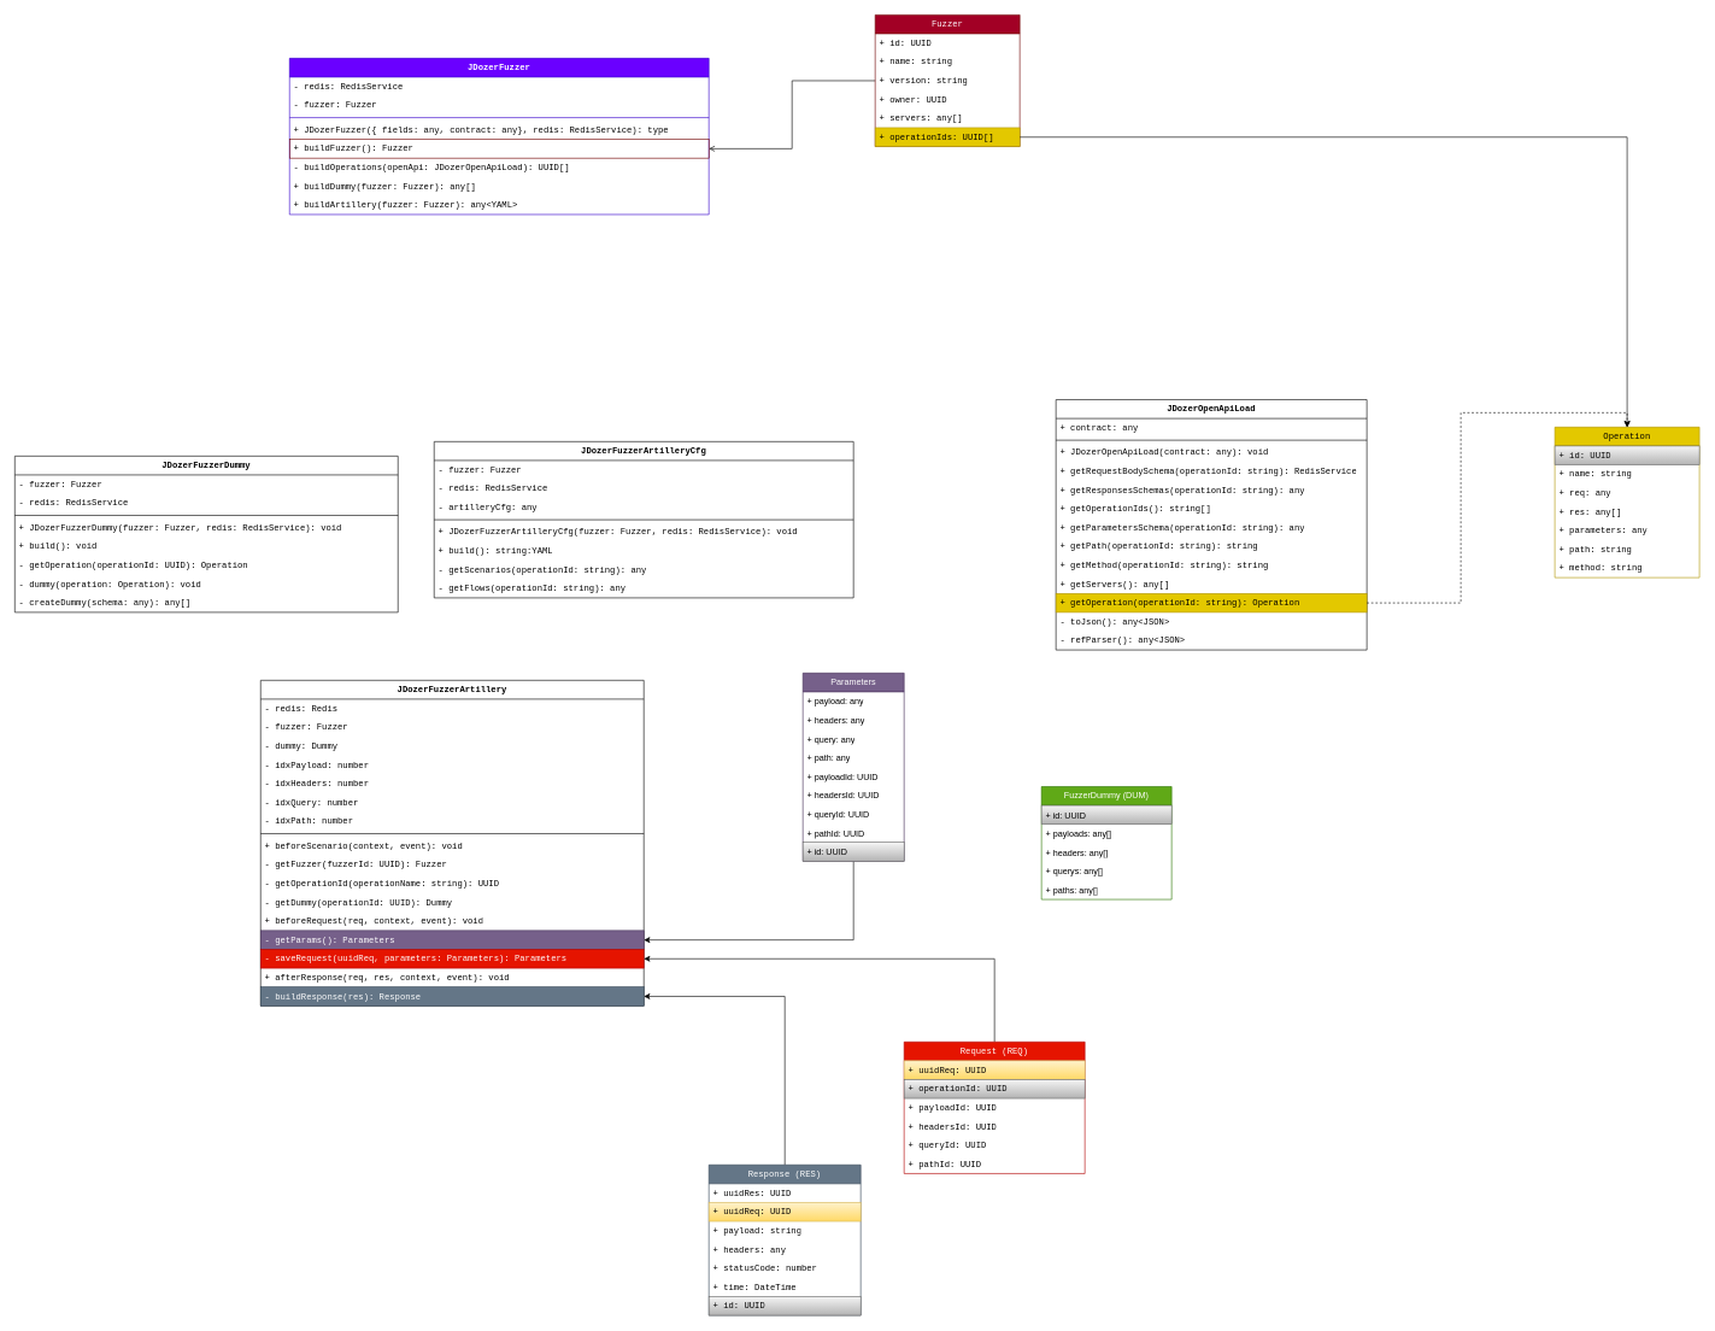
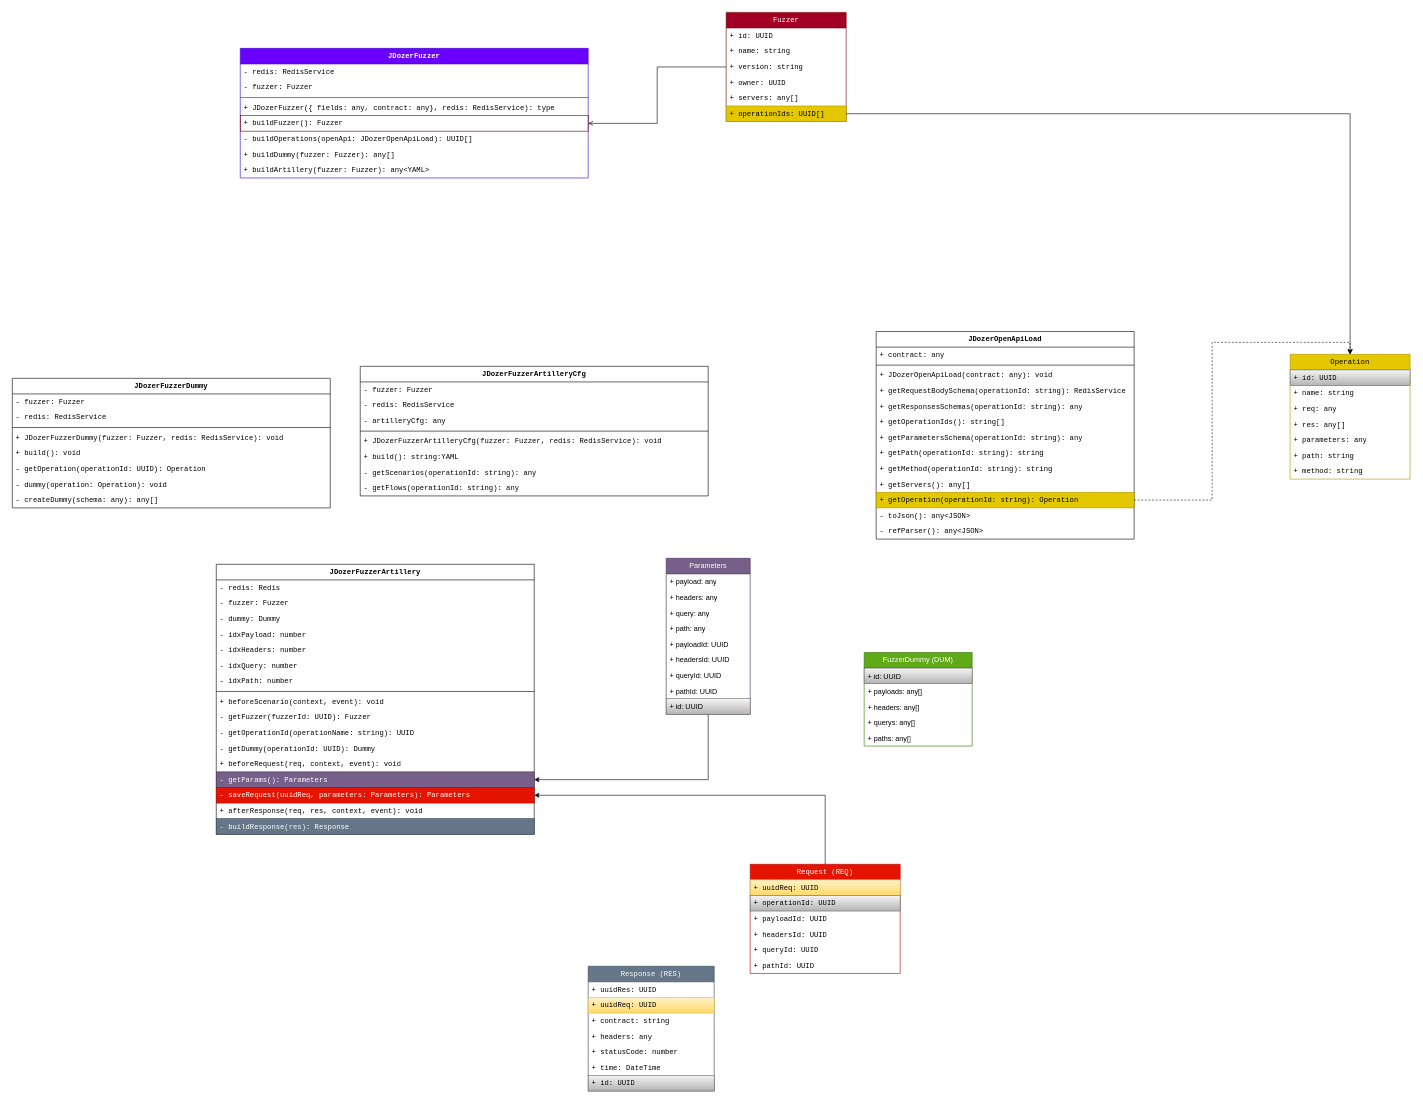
- <mxCell id="98" style="edgeStyle=orthogonalEdgeStyle;rounded=0;orthogonalLoop=1;jettySize=auto;html=1;" parent="1" source="99" target="78" edge="1"><mxGeometry relative="1" as="geometry" /></mxCell>
- <mxCell id="102" value="+ payload: string" style="text;strokeColor=none;fillColor=none;align=left;verticalAlign=top;spacingLeft=4;spacingRight=4;overflow=hidden;rotatable=0;points=[[0,0.5],[1,0.5]];portConstraint=eastwest;whiteSpace=wrap;html=1;fontFamily=Courier New;" parent="99" vertex="1"><mxGeometry y="78" width="210" height="26" as="geometry" /></mxCell>
+ <mxCell id="102" value="+ contract: string" style="text;strokeColor=none;fillColor=none;align=left;verticalAlign=top;spacingLeft=4;spacingRight=4;overflow=hidden;rotatable=0;points=[[0,0.5],[1,0.5]];portConstraint=eastwest;whiteSpace=wrap;html=1;fontFamily=Courier New;" parent="99" vertex="1"><mxGeometry y="78" width="210" height="26" as="geometry" /></mxCell>
